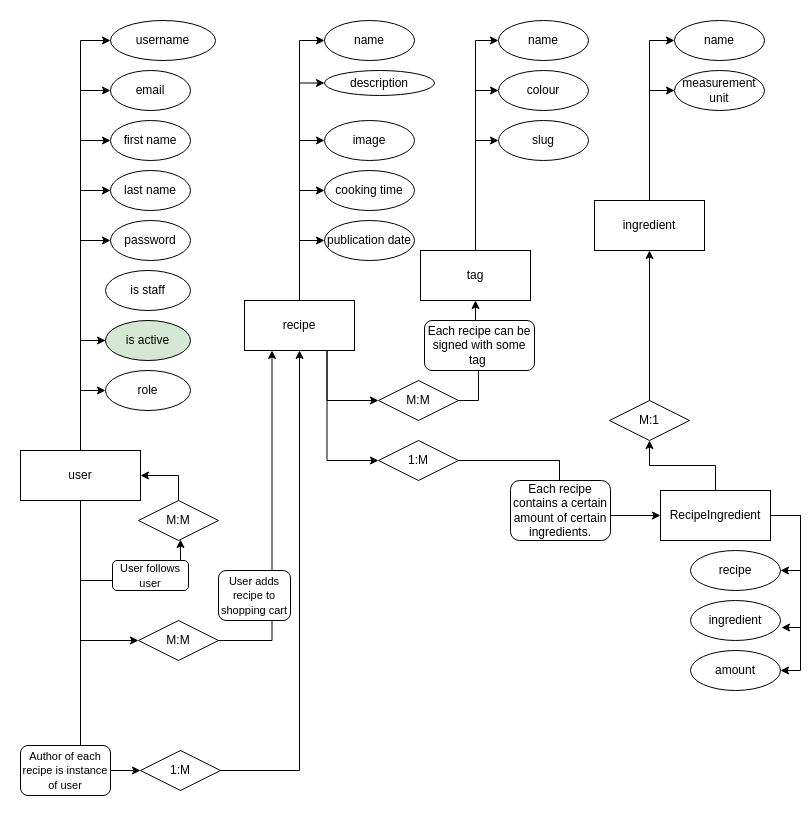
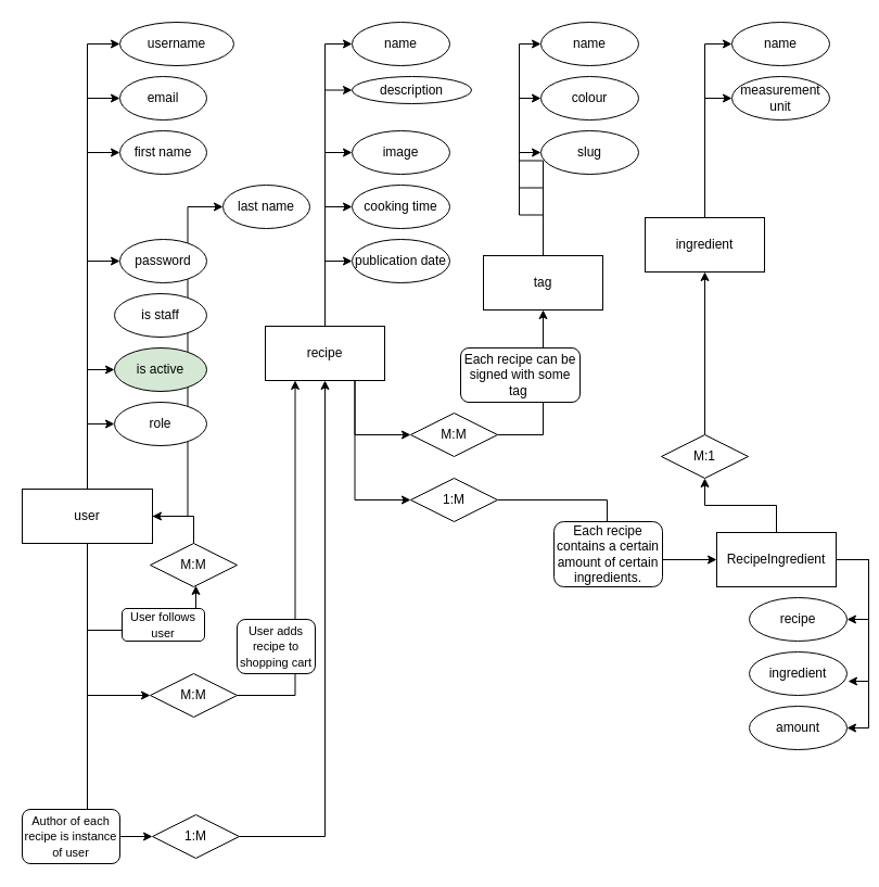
- <mxCell id="16" value="last name" style="ellipse;whiteSpace=wrap;html=1;" vertex="1" parent="1"><mxGeometry x="110" y="170" width="80" height="40" as="geometry" /></mxCell>
+ <mxCell id="16" value="last name" style="ellipse;whiteSpace=wrap;html=1;" vertex="1" parent="1"><mxGeometry x="205" y="170" width="80" height="40" as="geometry" /></mxCell>
- <mxCell id="42" value="tag" style="rounded=0;whiteSpace=wrap;html=1;" vertex="1" parent="1"><mxGeometry x="420" y="250" width="110" height="50" as="geometry" /></mxCell>
+ <mxCell id="42" value="tag" style="rounded=0;whiteSpace=wrap;html=1;" vertex="1" parent="1"><mxGeometry x="445" y="235" width="110" height="50" as="geometry" /></mxCell>
